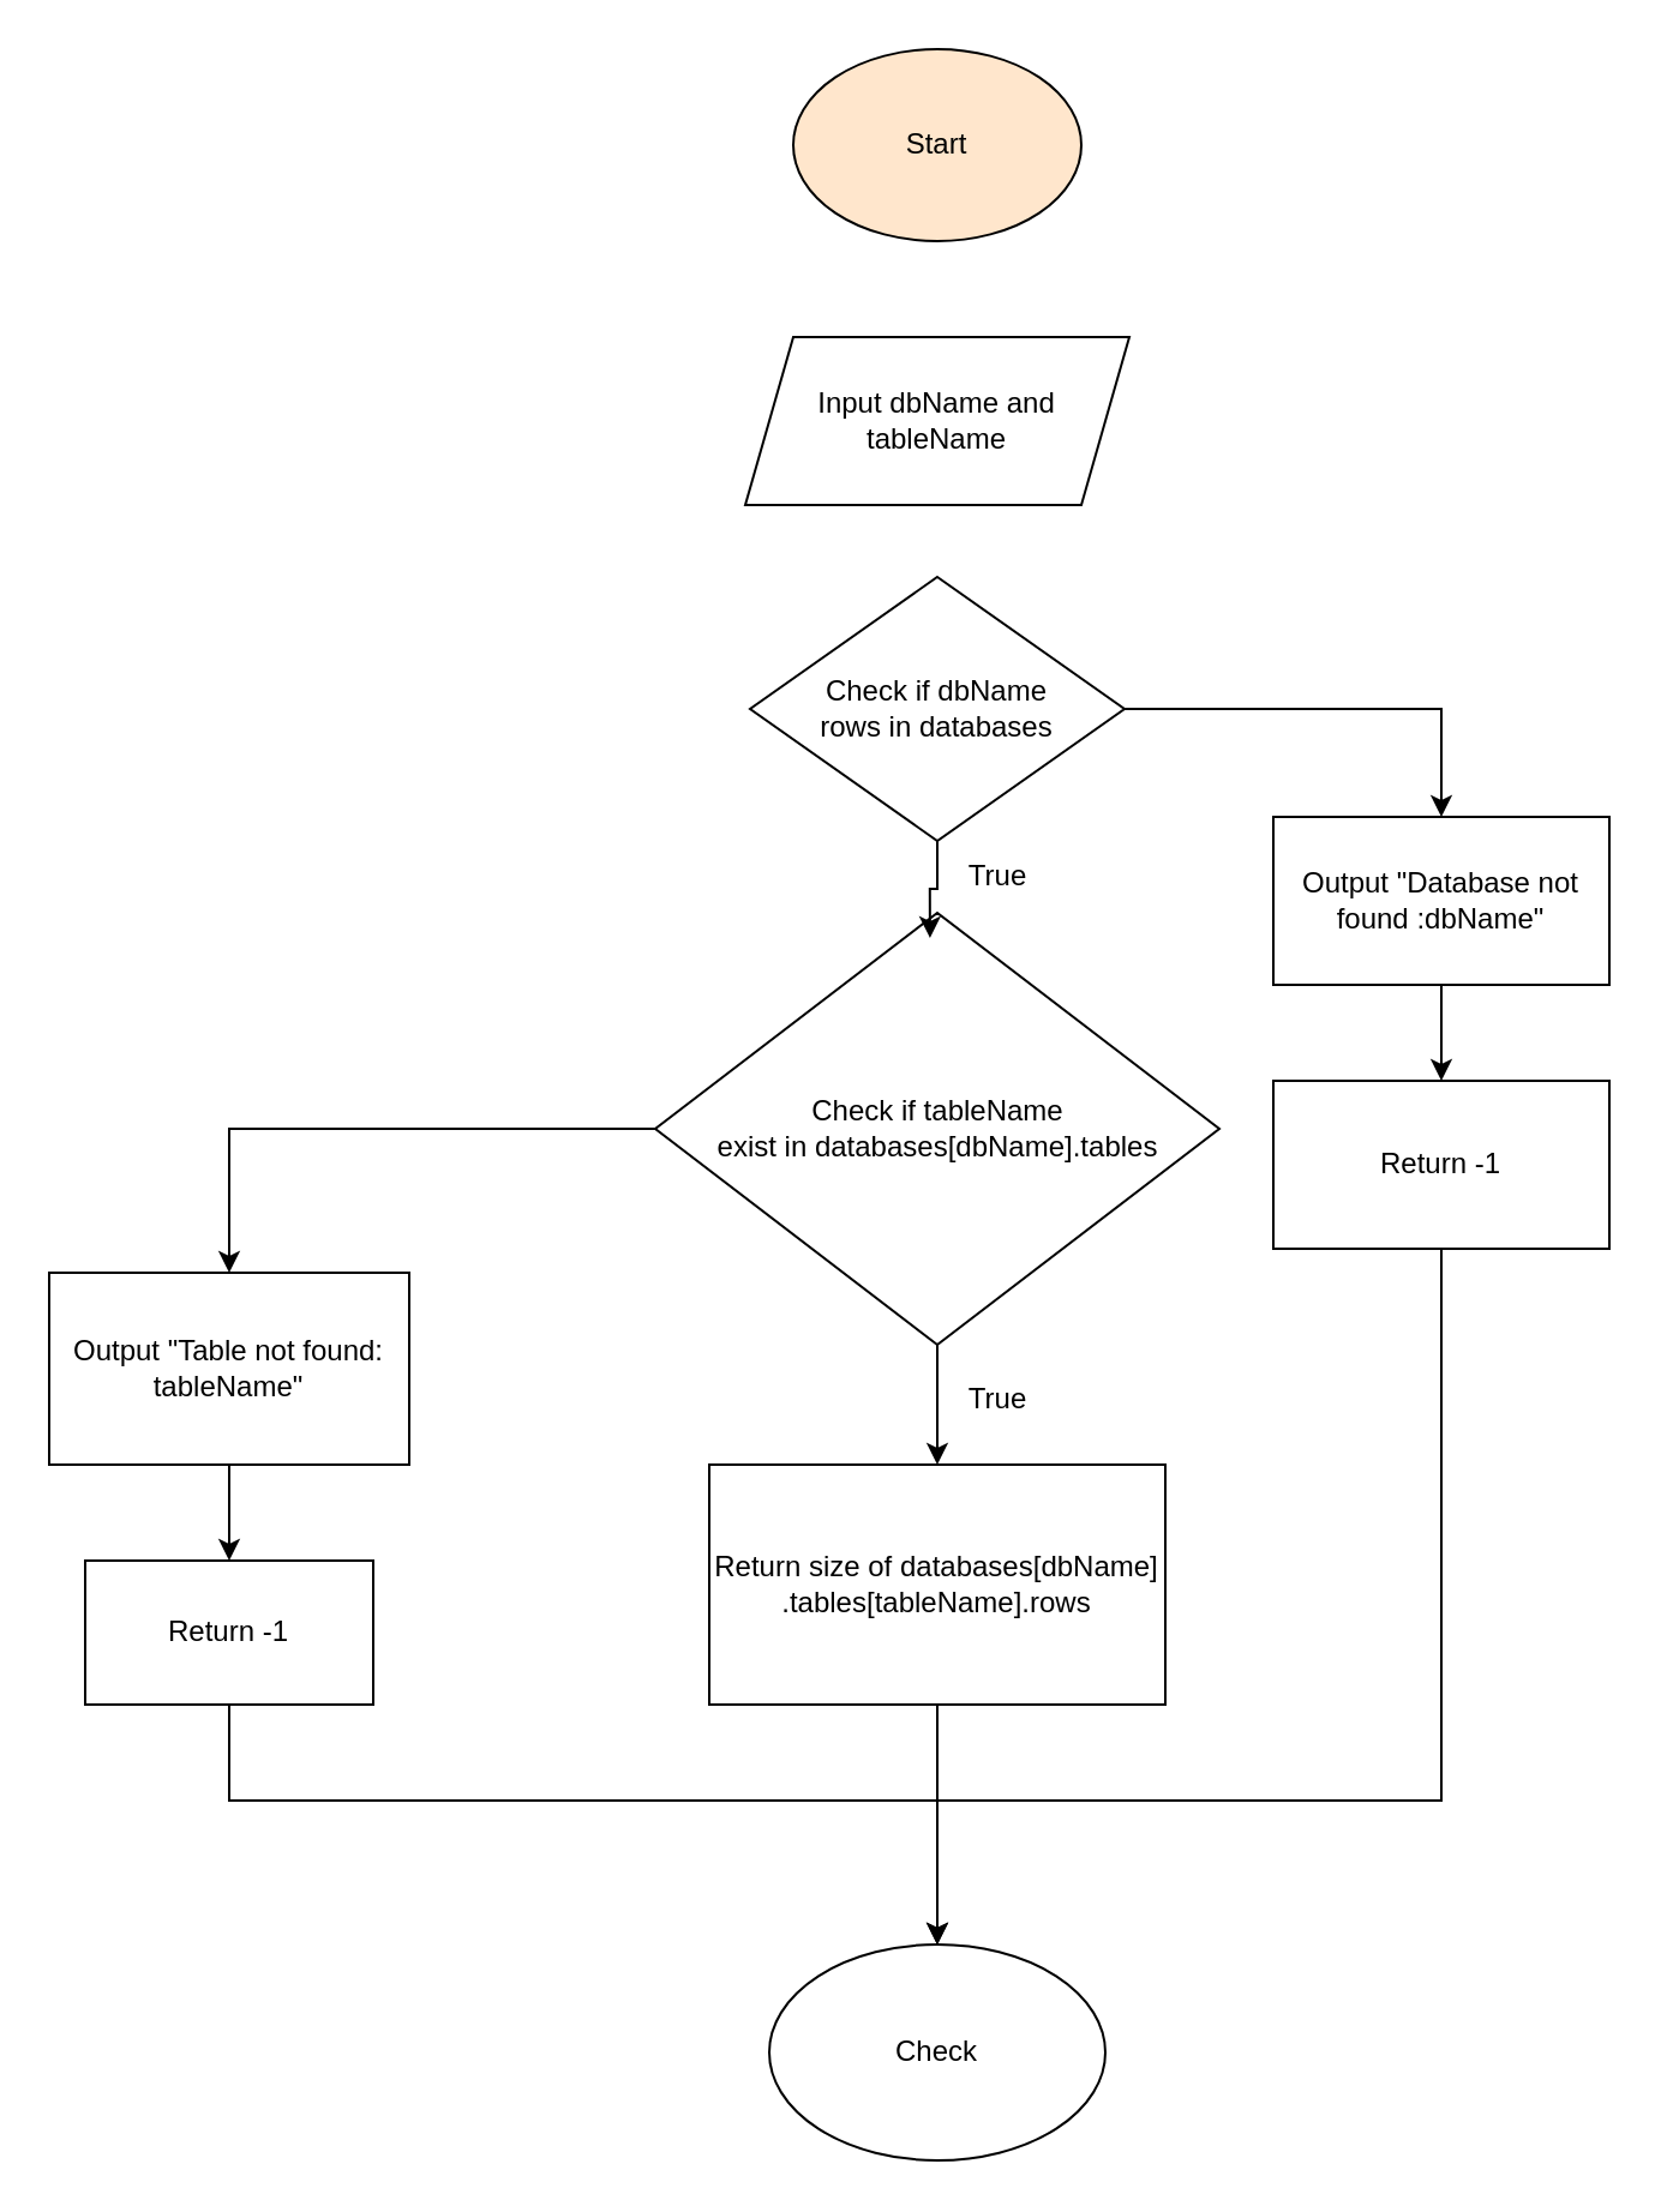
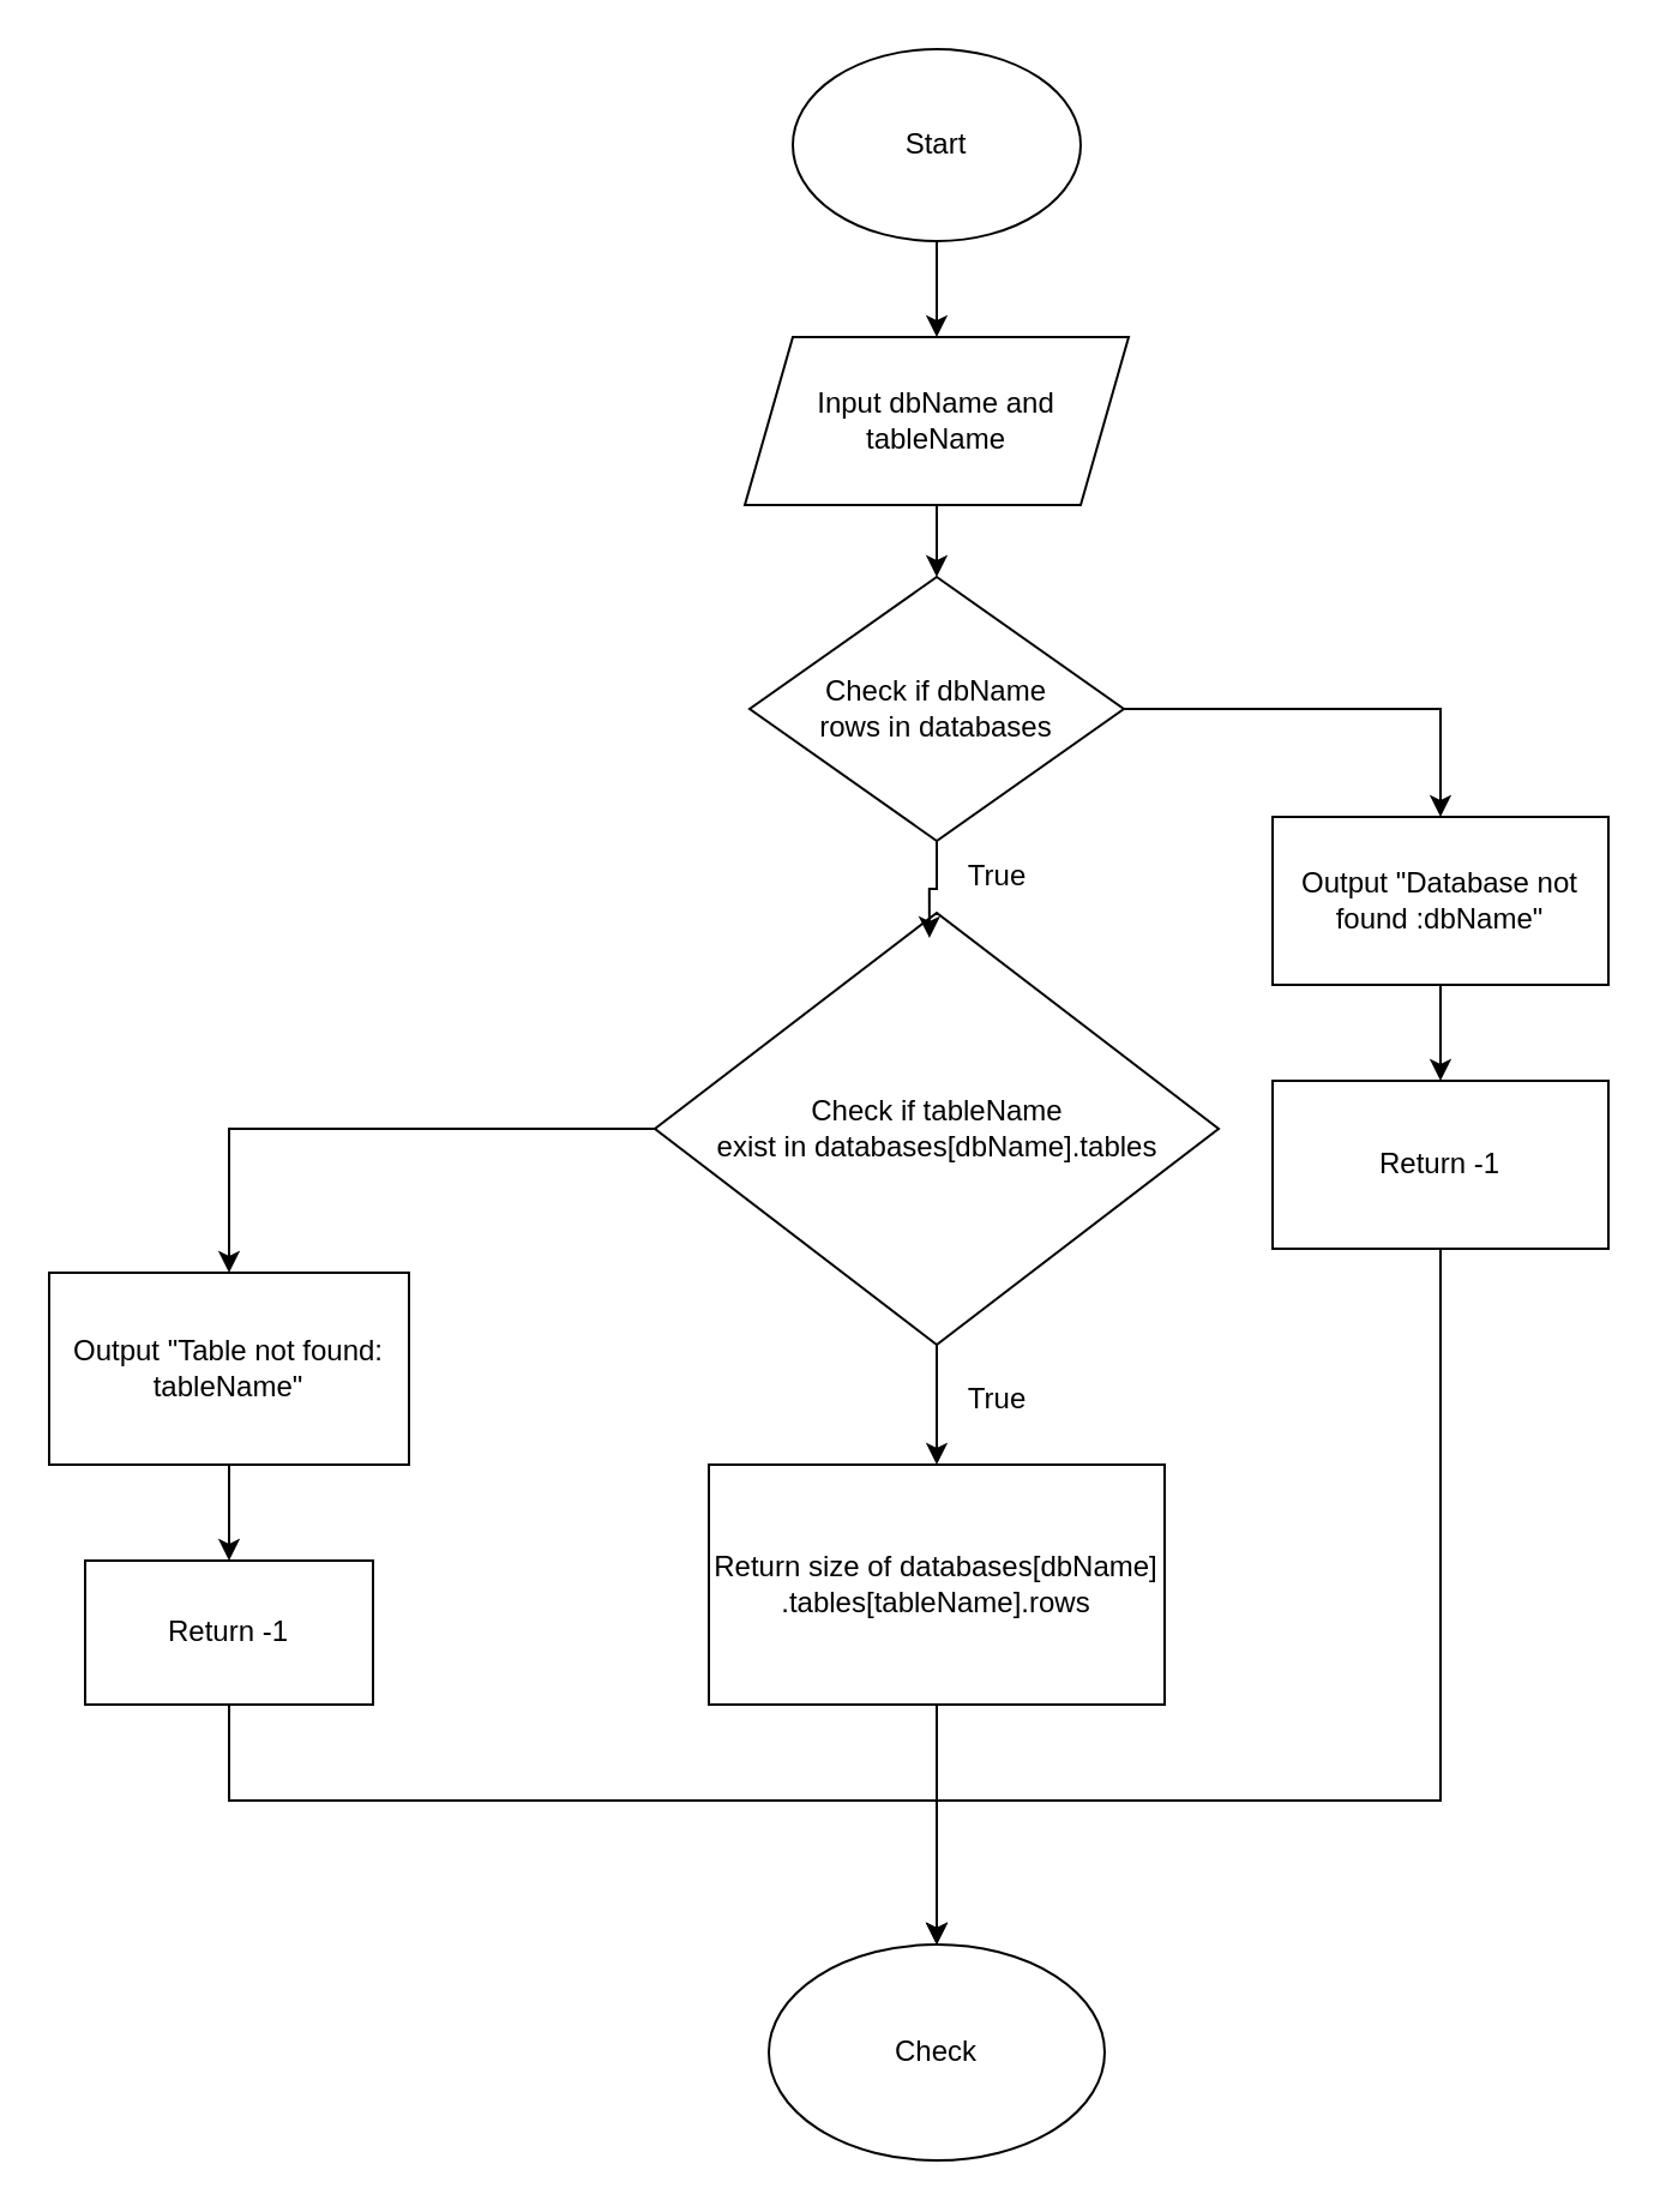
- <mxCell id="3" value="Start" style="ellipse;whiteSpace=wrap;html=1;fillColor=#ffe6cc;" vertex="1" parent="1"><mxGeometry x="330" y="20" width="120" height="80" as="geometry" /></mxCell>
+ <mxCell id="3" value="Start" style="ellipse;whiteSpace=wrap;html=1;" vertex="1" parent="1"><mxGeometry x="330" y="20" width="120" height="80" as="geometry" /></mxCell>
+ <mxCell id="2" style="edgeStyle=orthogonalEdgeStyle;rounded=0;orthogonalLoop=1;jettySize=auto;html=1;exitX=0.5;exitY=1;exitDx=0;exitDy=0;entryX=0.5;entryY=0;entryDx=0;entryDy=0;" edge="1" parent="1" source="3" target="5"><mxGeometry relative="1" as="geometry" /></mxCell>
+ <mxCell id="4" style="edgeStyle=orthogonalEdgeStyle;rounded=0;orthogonalLoop=1;jettySize=auto;html=1;exitX=0.5;exitY=1;exitDx=0;exitDy=0;entryX=0.5;entryY=0;entryDx=0;entryDy=0;" edge="1" parent="1" source="5" target="7"><mxGeometry relative="1" as="geometry" /></mxCell>
